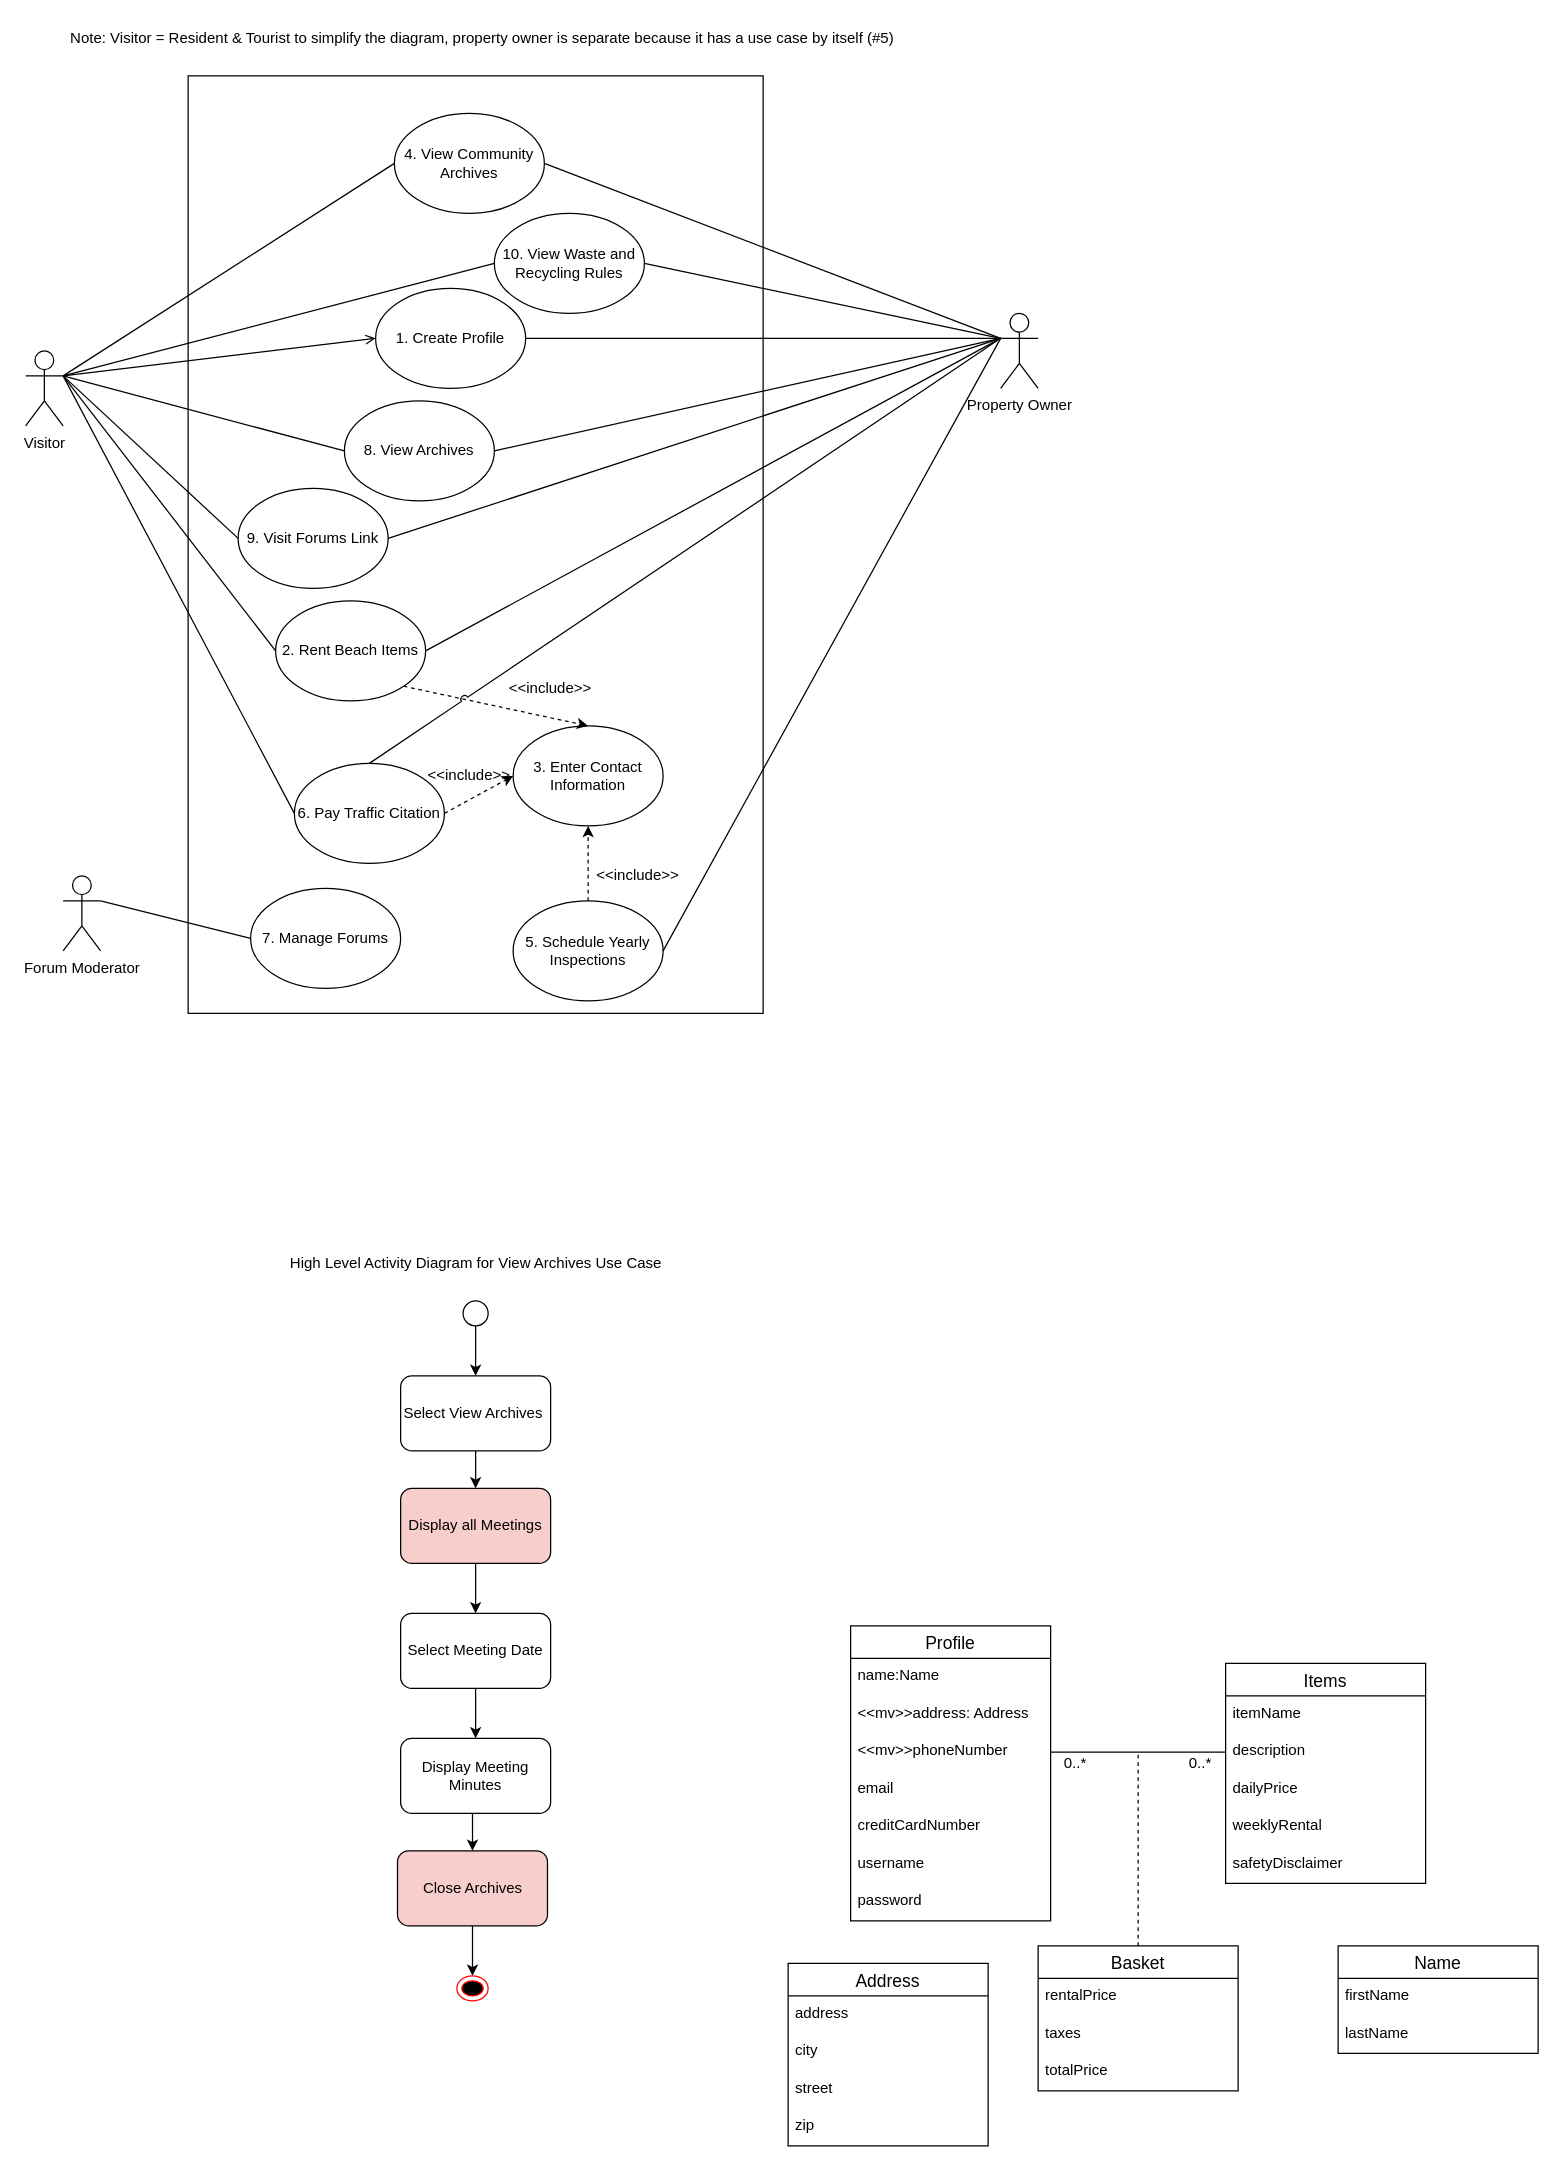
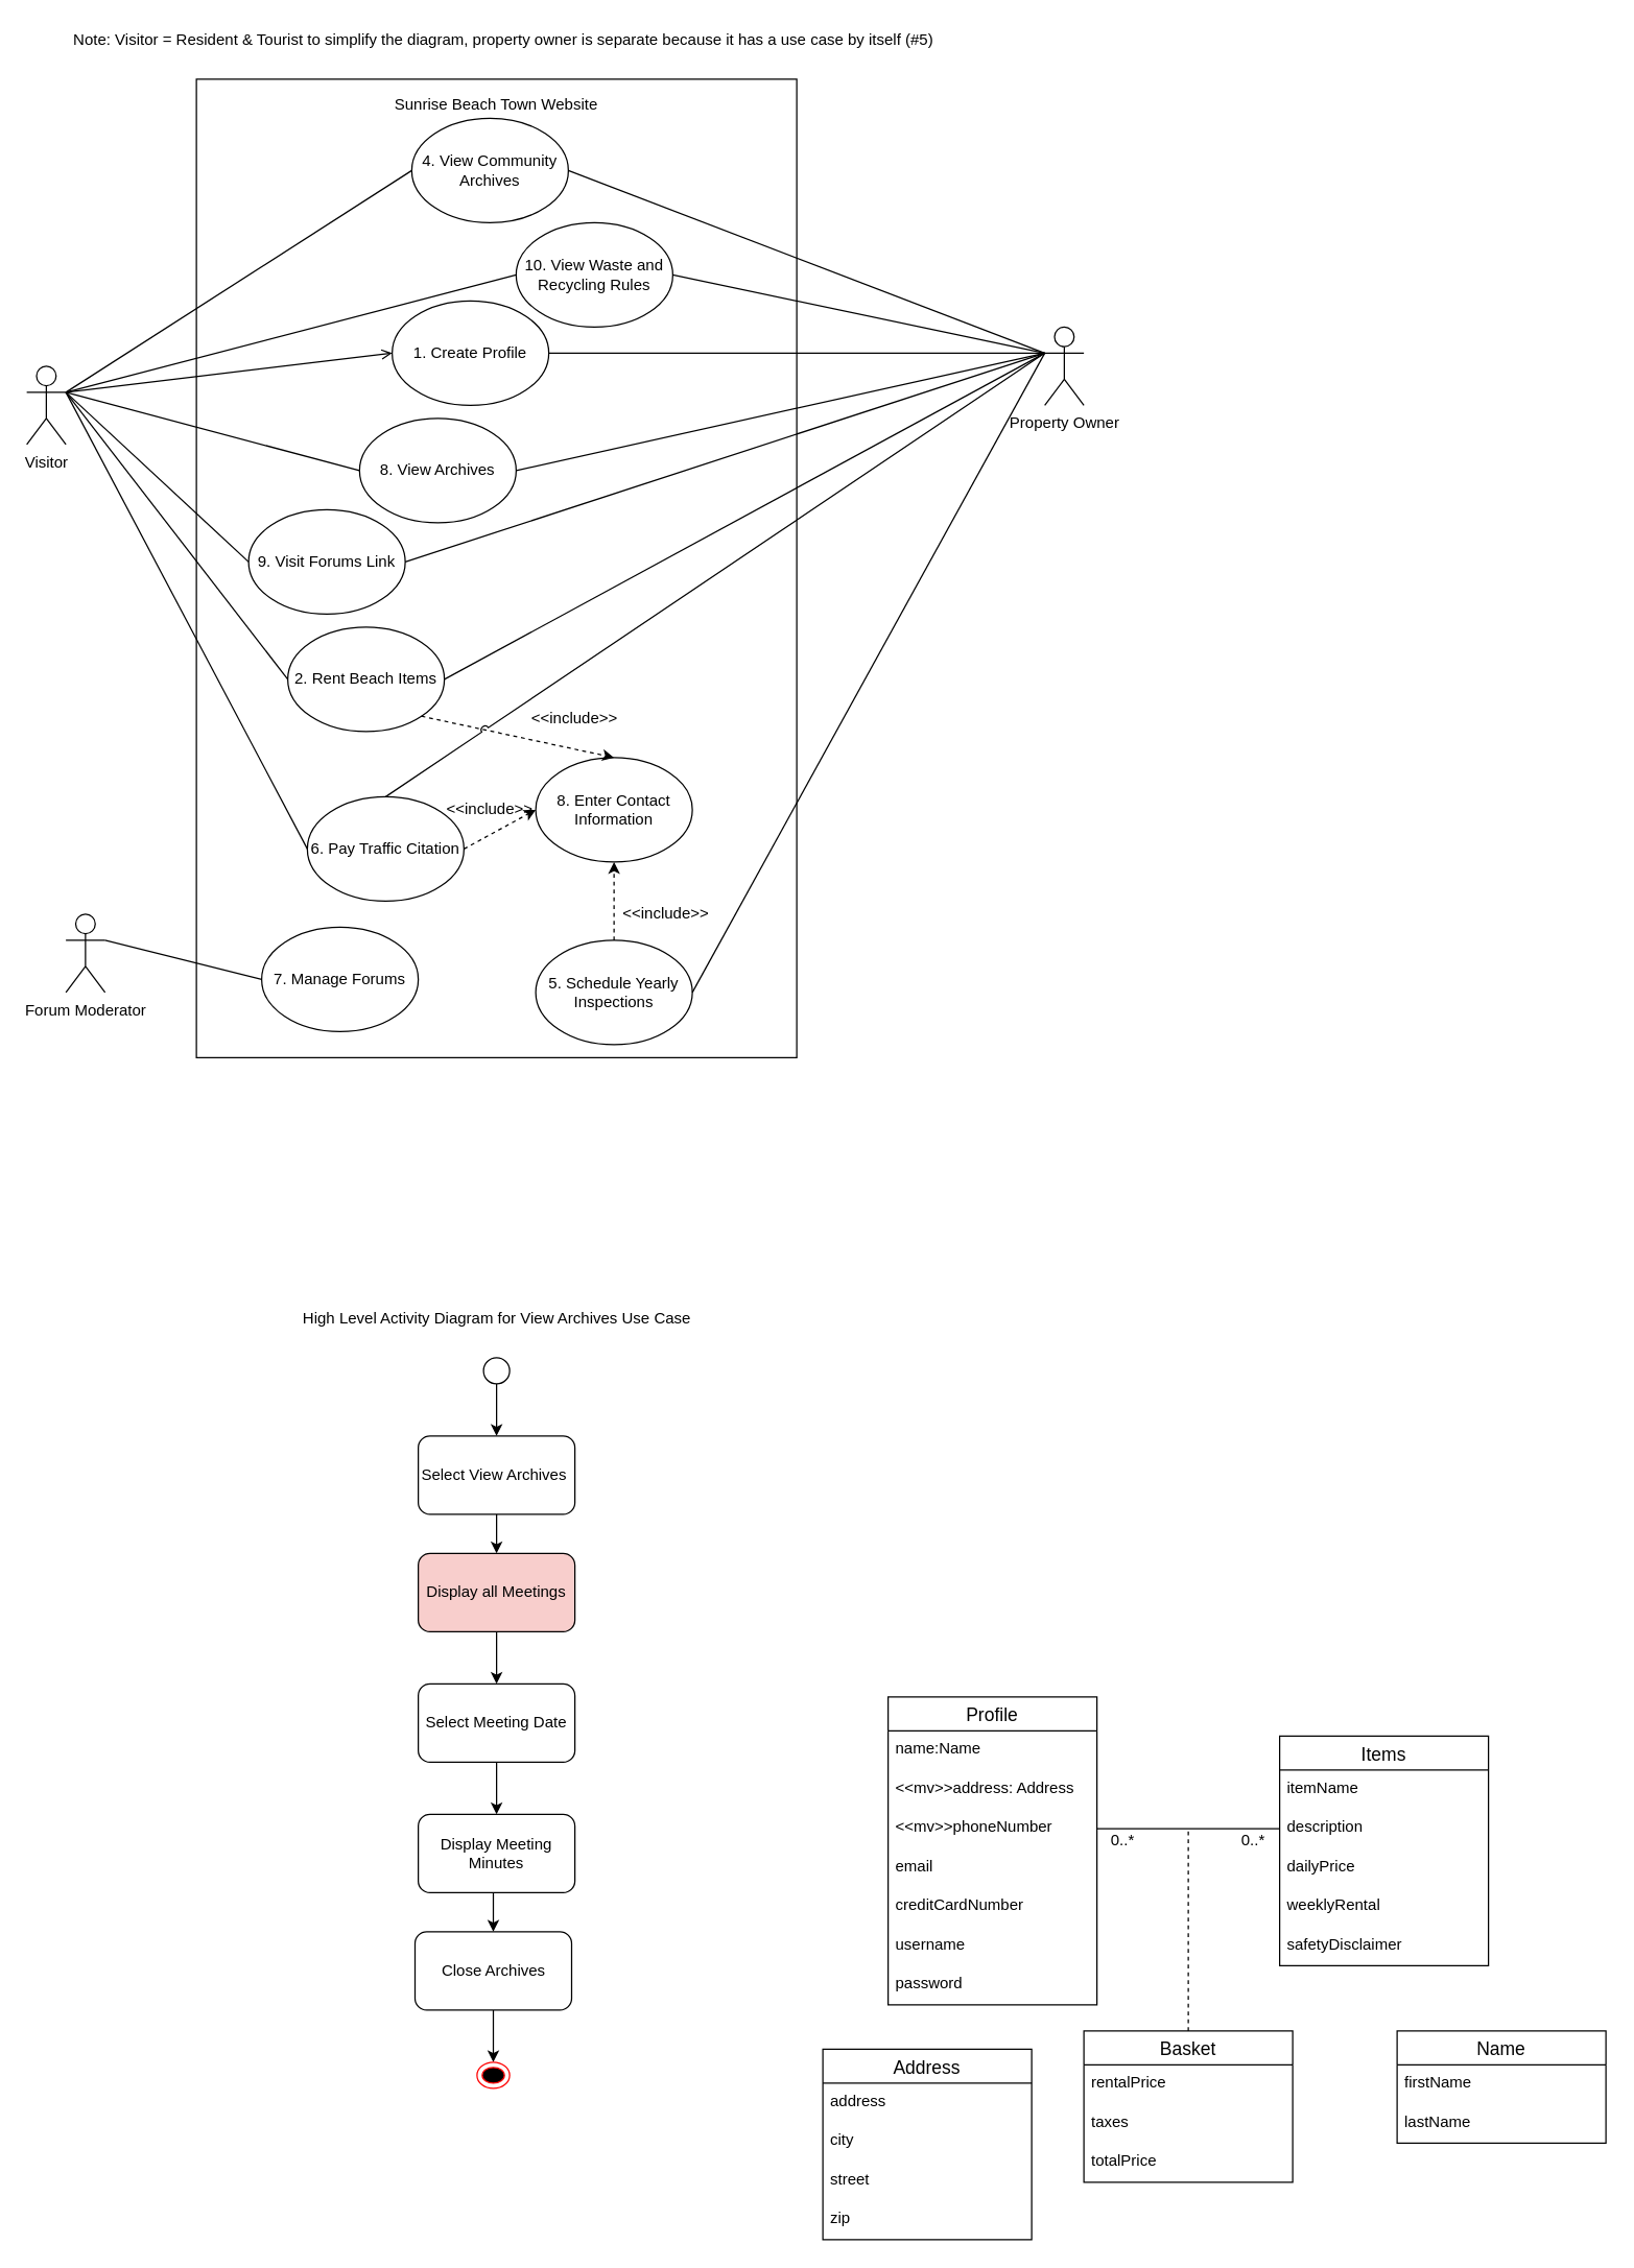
+ <mxCell id="3" value="Sunrise Beach Town Website" style="text;html=1;strokeColor=none;fillColor=none;align=center;verticalAlign=middle;whiteSpace=wrap;rounded=0;" vertex="1" parent="1"><mxGeometry x="235" y="70" width="290" height="20" as="geometry" /></mxCell>
- <mxCell id="11" value="3. Enter Contact Information" style="ellipse;whiteSpace=wrap;html=1;" vertex="1" parent="1"><mxGeometry x="410" y="580" width="120" height="80" as="geometry" /></mxCell>
+ <mxCell id="11" value="8. Enter Contact Information" style="ellipse;whiteSpace=wrap;html=1;" vertex="1" parent="1"><mxGeometry x="410" y="580" width="120" height="80" as="geometry" /></mxCell>
- <mxCell id="51" value="Close Archives" style="rounded=1;whiteSpace=wrap;html=1;fillColor=#f8cecc;" vertex="1" parent="1"><mxGeometry x="317.5" y="1480" width="120" height="60" as="geometry" /></mxCell>
+ <mxCell id="51" value="Close Archives" style="rounded=1;whiteSpace=wrap;html=1;" vertex="1" parent="1"><mxGeometry x="317.5" y="1480" width="120" height="60" as="geometry" /></mxCell>
